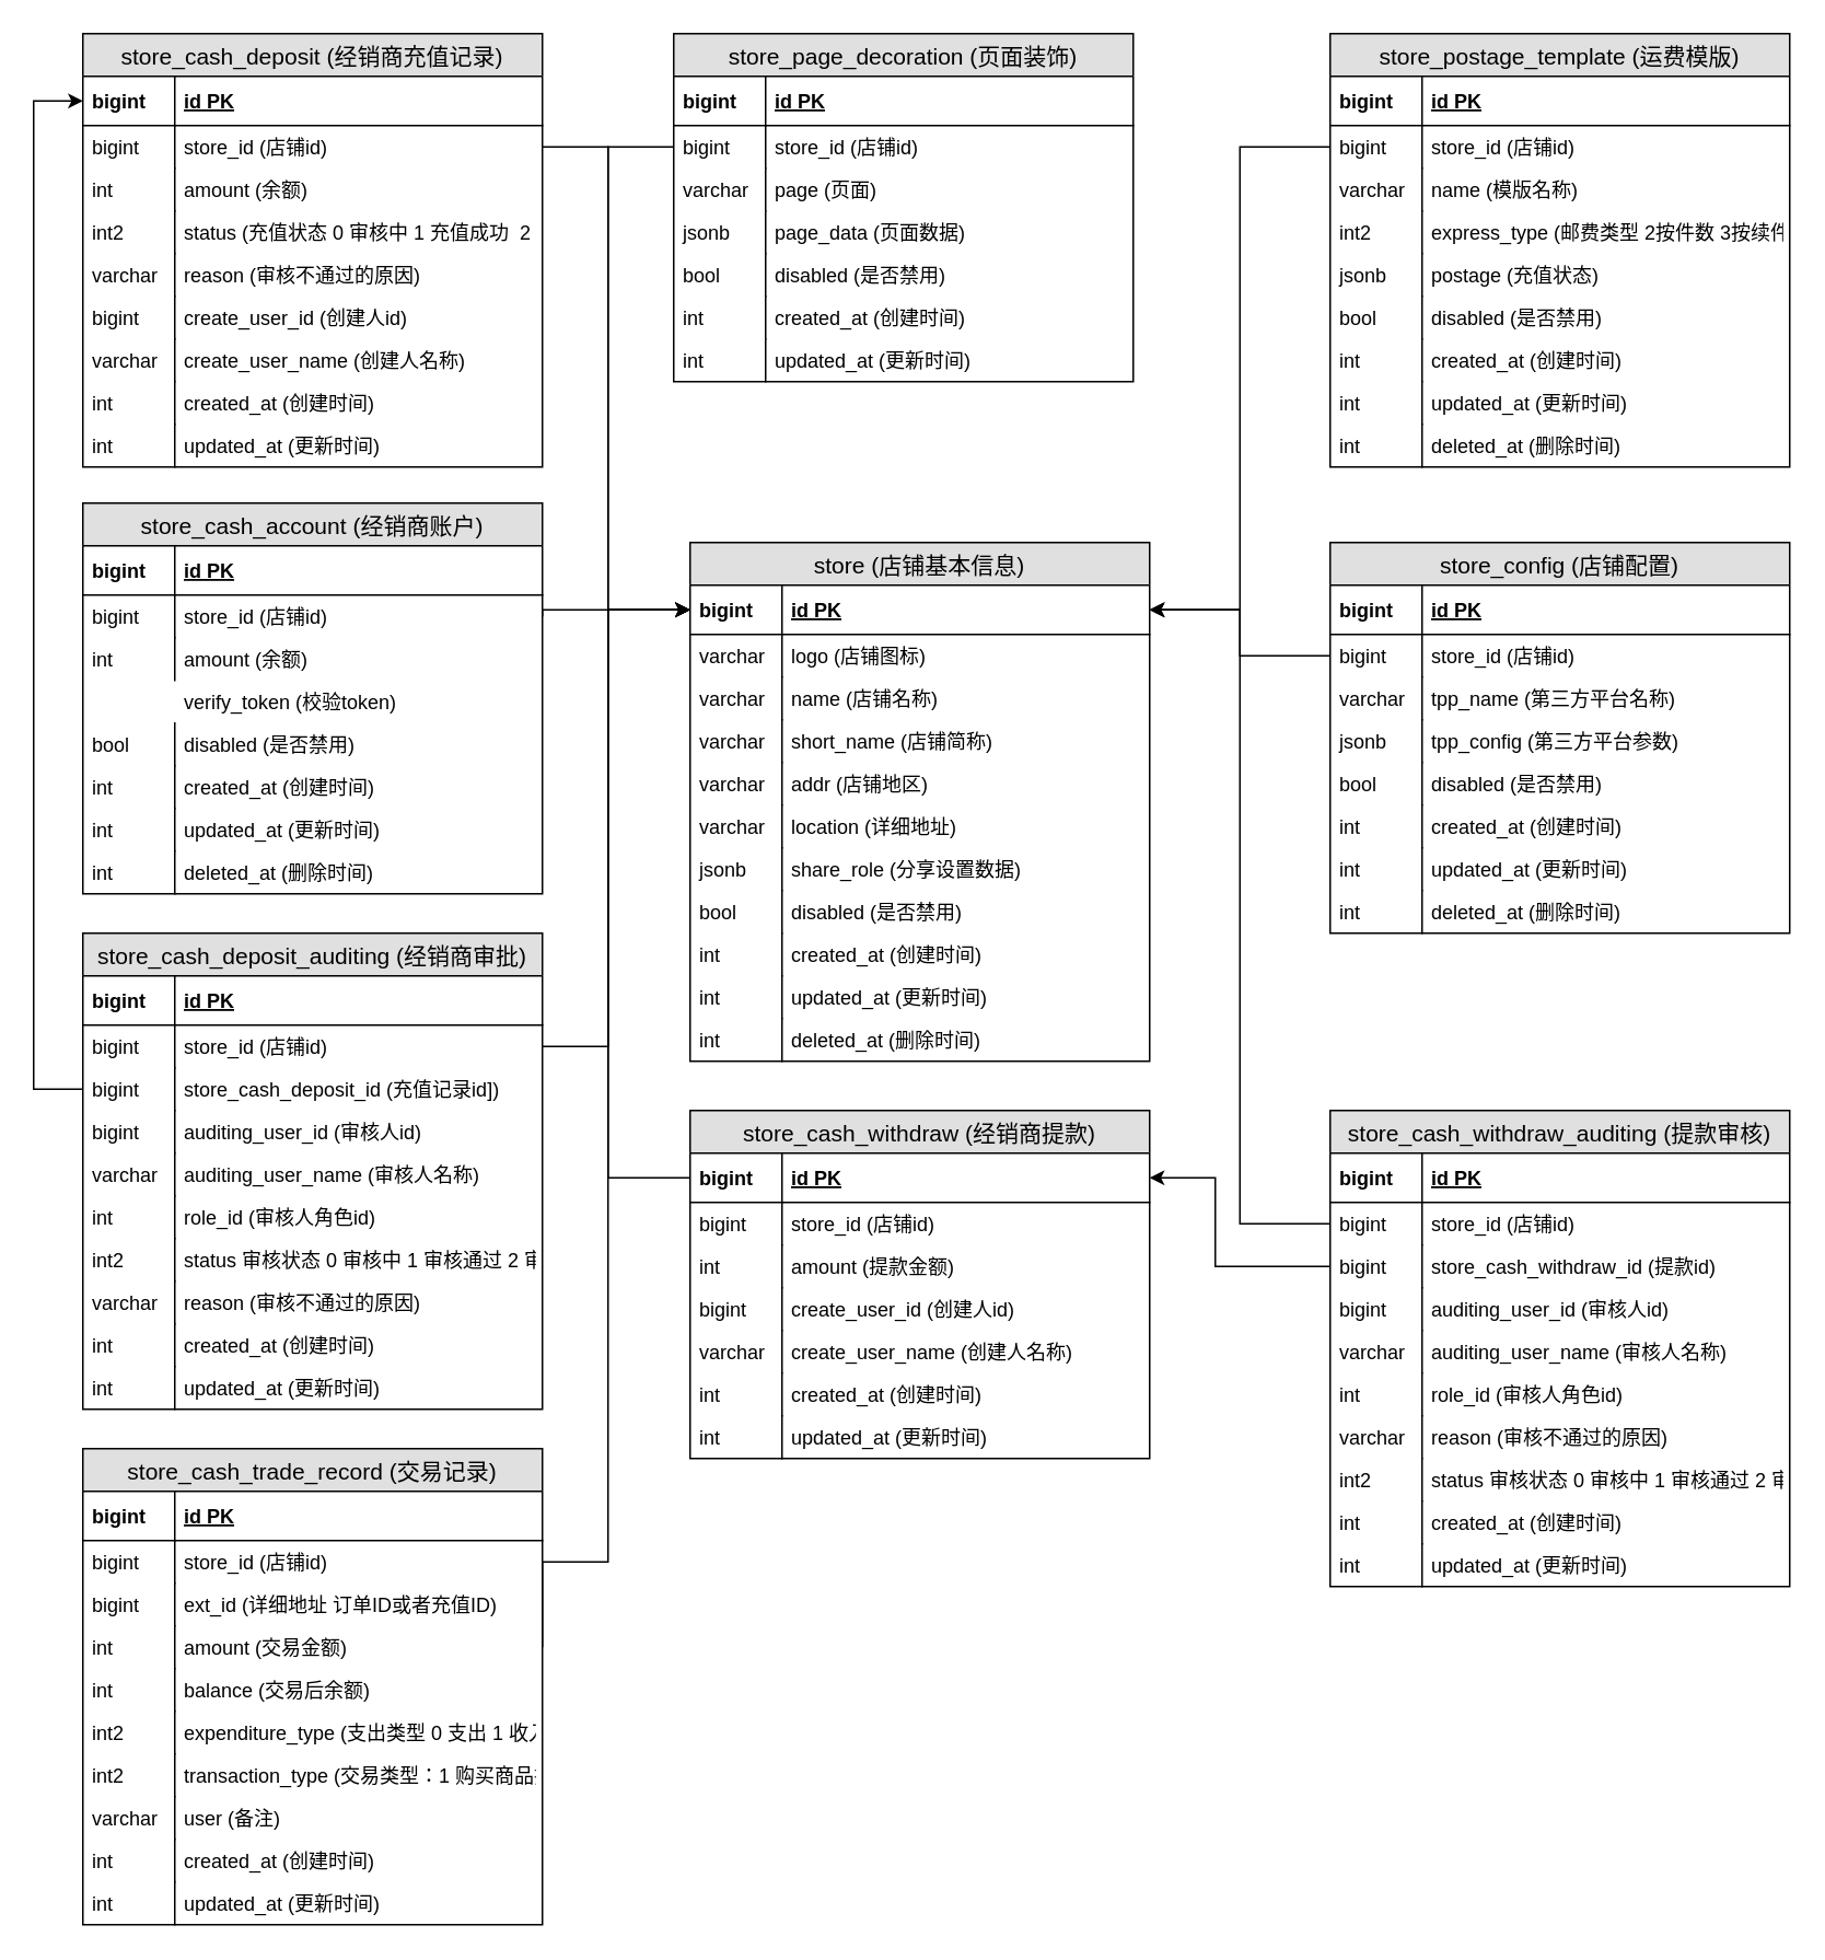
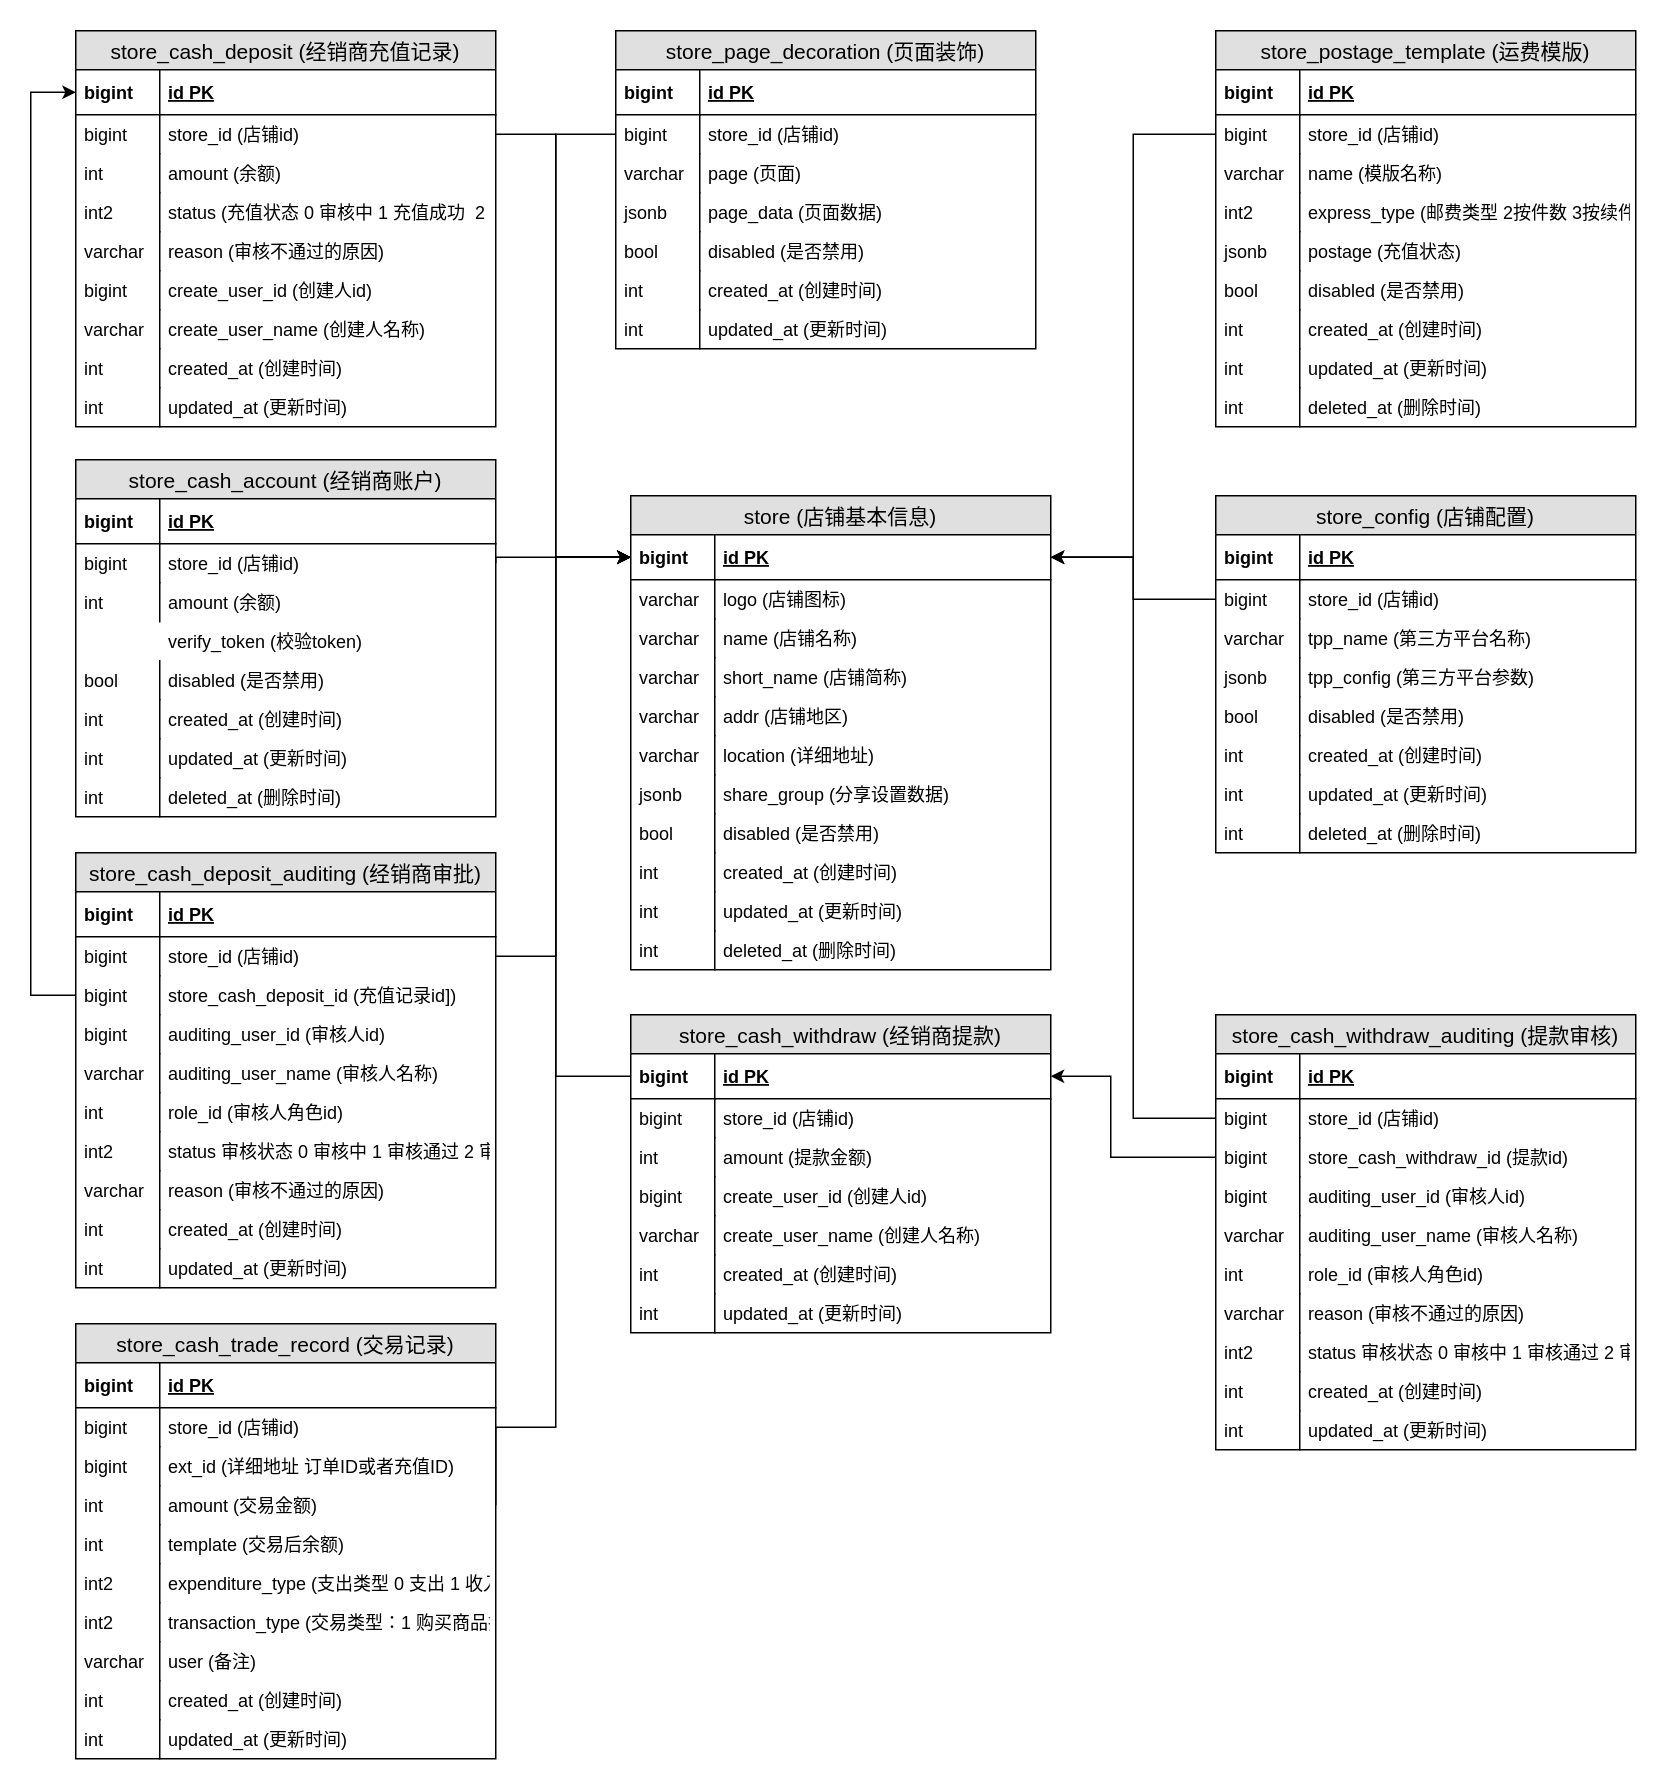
- <mxCell id="15" value="share_role (分享设置数据)" style="shape=partialRectangle;top=0;left=0;right=0;bottom=0;align=left;verticalAlign=top;fillColor=none;spacingLeft=60;spacingRight=4;overflow=hidden;rotatable=0;points=[[0,0.5],[1,0.5]];portConstraint=eastwest;dropTarget=0;fontSize=12;" parent="2" vertex="1"><mxGeometry y="186" width="280" height="26" as="geometry" /></mxCell>
+ <mxCell id="15" value="share_group (分享设置数据)" style="shape=partialRectangle;top=0;left=0;right=0;bottom=0;align=left;verticalAlign=top;fillColor=none;spacingLeft=60;spacingRight=4;overflow=hidden;rotatable=0;points=[[0,0.5],[1,0.5]];portConstraint=eastwest;dropTarget=0;fontSize=12;" parent="2" vertex="1"><mxGeometry y="186" width="280" height="26" as="geometry" /></mxCell>
- <mxCell id="112" value="balance (交易后余额)" style="shape=partialRectangle;top=0;left=0;right=0;bottom=0;align=left;verticalAlign=top;fillColor=none;spacingLeft=60;spacingRight=4;overflow=hidden;rotatable=0;points=[[0,0.5],[1,0.5]];portConstraint=eastwest;dropTarget=0;fontSize=12;" vertex="1" parent="103"><mxGeometry y="134" width="280" height="26" as="geometry" /></mxCell>
+ <mxCell id="112" value="template (交易后余额)" style="shape=partialRectangle;top=0;left=0;right=0;bottom=0;align=left;verticalAlign=top;fillColor=none;spacingLeft=60;spacingRight=4;overflow=hidden;rotatable=0;points=[[0,0.5],[1,0.5]];portConstraint=eastwest;dropTarget=0;fontSize=12;" vertex="1" parent="103"><mxGeometry y="134" width="280" height="26" as="geometry" /></mxCell>
